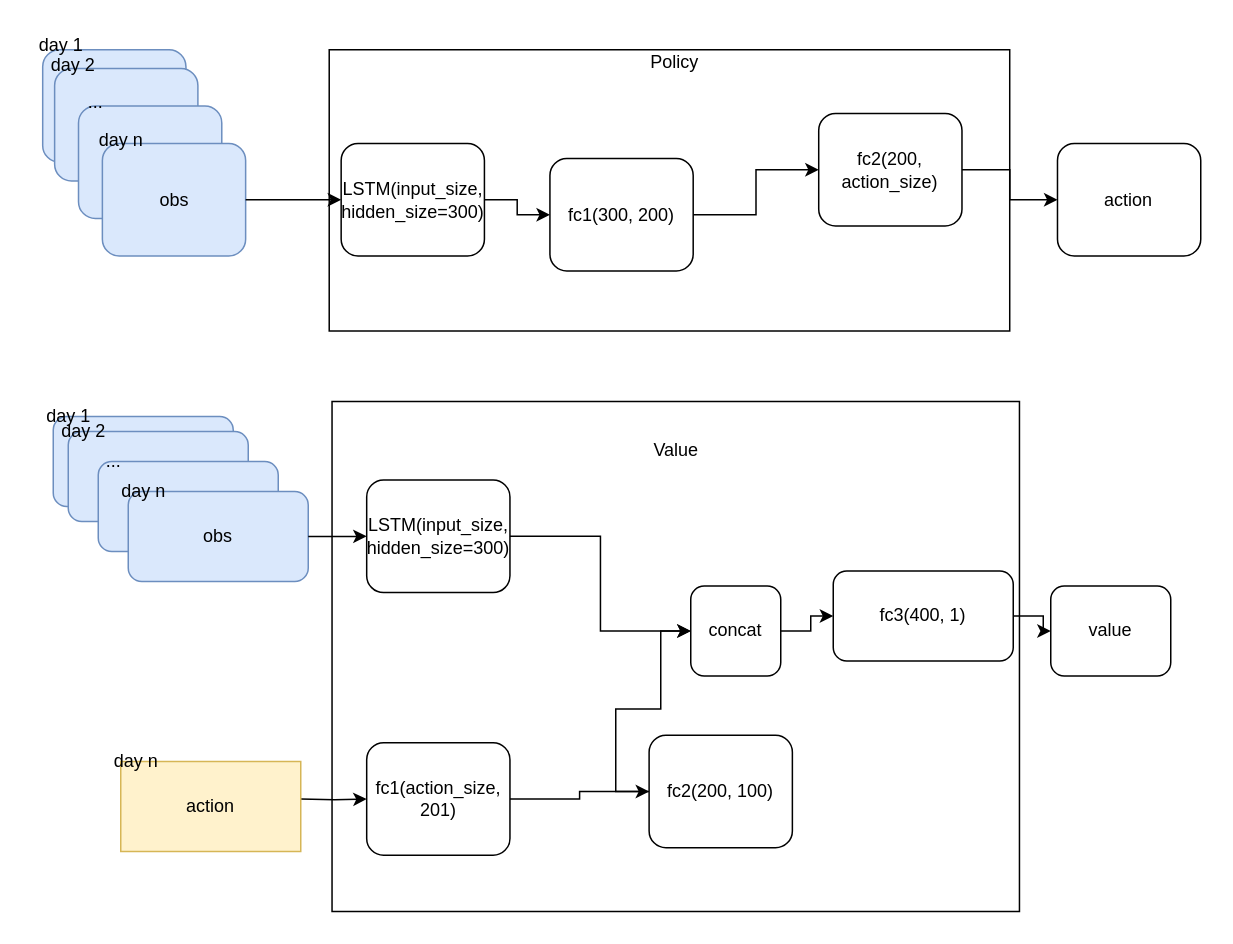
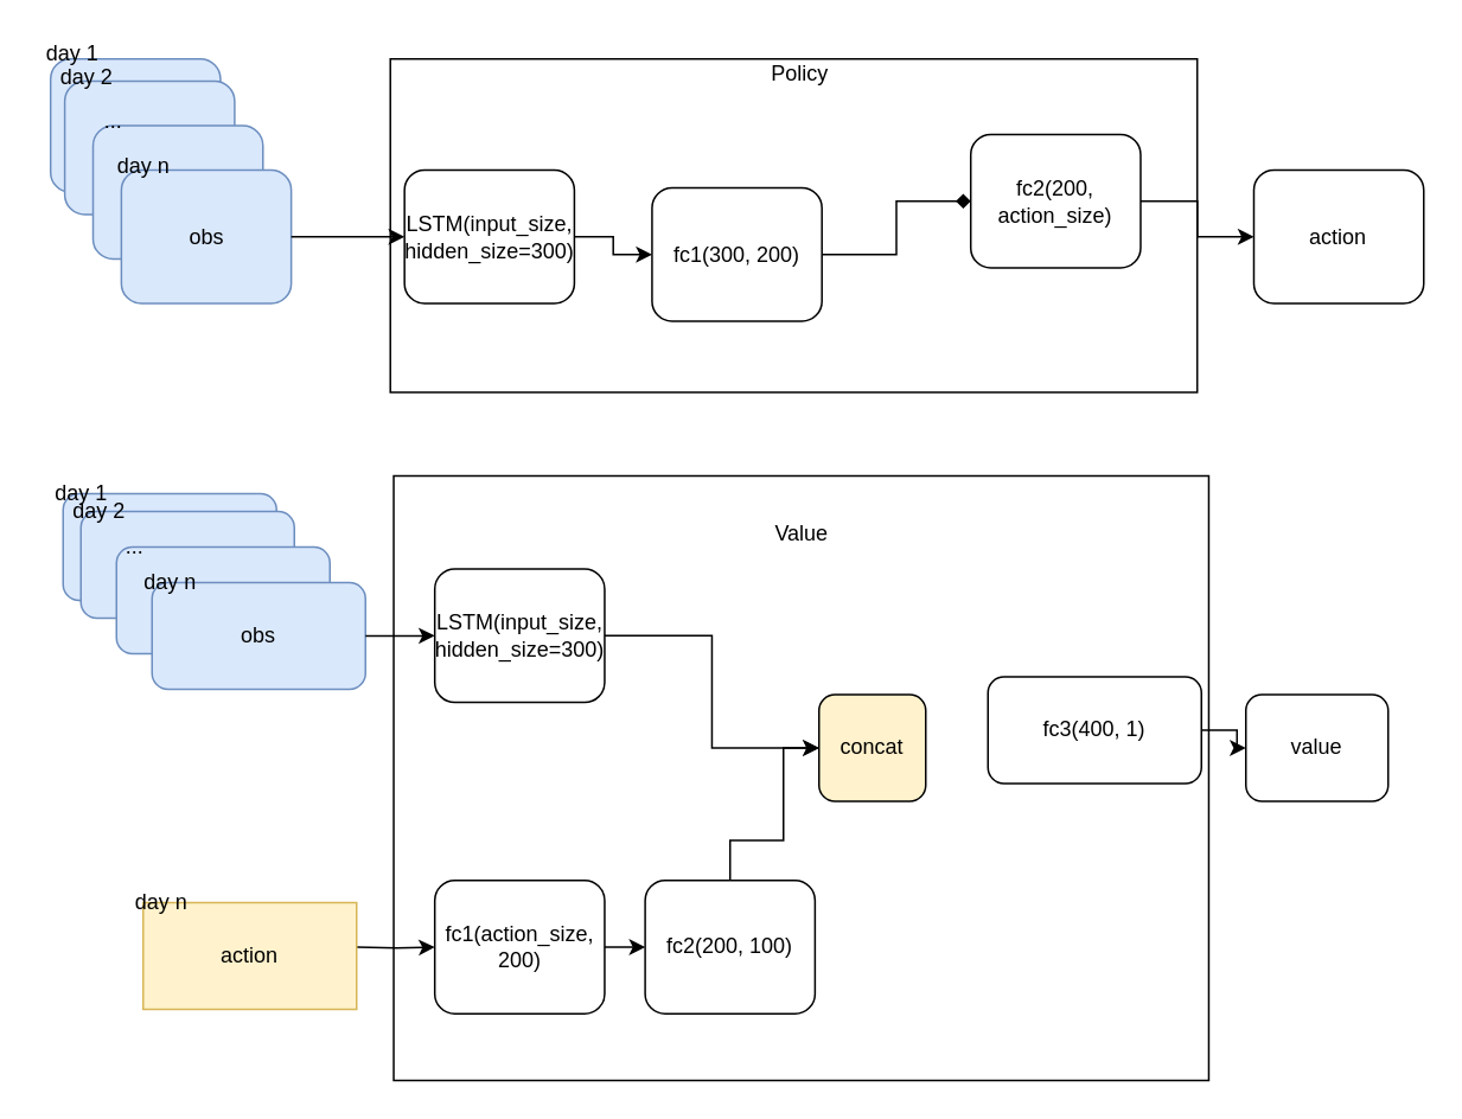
- <mxCell id="35" value="" style="edgeStyle=orthogonalEdgeStyle;rounded=0;orthogonalLoop=1;jettySize=auto;html=1;" parent="16" source="32" target="34" edge="1"><mxGeometry relative="1" as="geometry" /></mxCell>
+ <mxCell id="35" value="" style="edgeStyle=orthogonalEdgeStyle;rounded=0;orthogonalLoop=1;jettySize=auto;html=1;endArrow=diamond;" parent="16" source="32" target="34" edge="1"><mxGeometry relative="1" as="geometry" /></mxCell>
- <mxCell id="47" value="concat" style="rounded=1;whiteSpace=wrap;html=1;" parent="1" vertex="1"><mxGeometry x="460" y="390" width="60" height="60" as="geometry" /></mxCell>
+ <mxCell id="47" value="concat" style="rounded=1;whiteSpace=wrap;html=1;fillColor=#fff2cc;" parent="1" vertex="1"><mxGeometry x="460" y="390" width="60" height="60" as="geometry" /></mxCell>
- <mxCell id="46" value="" style="edgeStyle=orthogonalEdgeStyle;rounded=0;orthogonalLoop=1;jettySize=auto;html=1;" parent="1" source="47" target="49" edge="1"><mxGeometry relative="1" as="geometry" /></mxCell>
- <mxCell id="45" value="fc2(200, 100)" style="rounded=1;whiteSpace=wrap;html=1;" parent="1" vertex="1"><mxGeometry x="432.243" y="489.5" width="95.51" height="75" as="geometry" /></mxCell>
+ <mxCell id="45" value="fc2(200, 100)" style="rounded=1;whiteSpace=wrap;html=1;" parent="1" vertex="1"><mxGeometry x="362.243" y="494.5" width="95.51" height="75" as="geometry" /></mxCell>
- <mxCell id="43" value="fc1(action_size, 201)" style="rounded=1;whiteSpace=wrap;html=1;" parent="1" vertex="1"><mxGeometry x="243.962" y="494.5" width="95.51" height="75" as="geometry" /></mxCell>
+ <mxCell id="43" value="fc1(action_size, 200)" style="rounded=1;whiteSpace=wrap;html=1;" parent="1" vertex="1"><mxGeometry x="243.962" y="494.5" width="95.51" height="75" as="geometry" /></mxCell>
